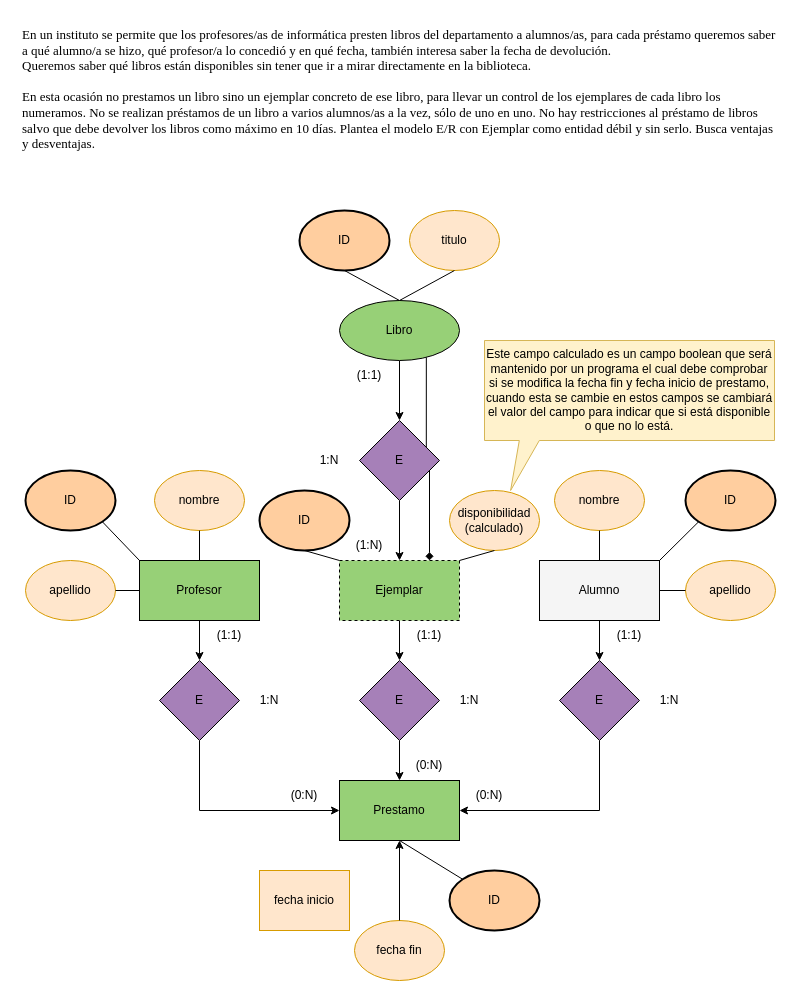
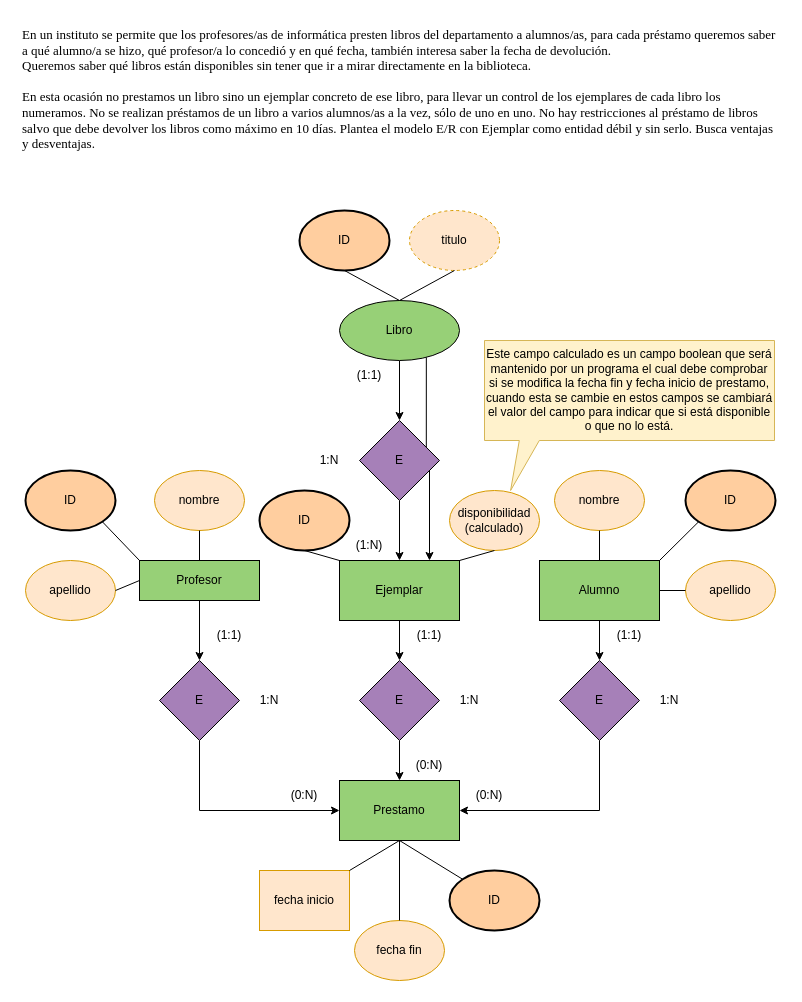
- <mxCell id="49" value="titulo" style="ellipse;whiteSpace=wrap;html=1;fillColor=#ffe6cc;strokeColor=#d79b00;" vertex="1" parent="1"><mxGeometry x="409" y="210" width="90" height="60" as="geometry" /></mxCell>
+ <mxCell id="49" value="titulo" style="ellipse;whiteSpace=wrap;html=1;fillColor=#ffe6cc;strokeColor=#d79b00;dashed=1;" vertex="1" parent="1"><mxGeometry x="409" y="210" width="90" height="60" as="geometry" /></mxCell>
- <mxCell id="46" style="edgeStyle=orthogonalEdgeStyle;rounded=0;orthogonalLoop=1;jettySize=auto;html=1;exitX=0.75;exitY=1;exitDx=0;exitDy=0;entryX=0.75;entryY=0;entryDx=0;entryDy=0;endArrow=diamond;" edge="1" parent="1" source="47" target="7"><mxGeometry relative="1" as="geometry" /></mxCell>
+ <mxCell id="46" style="edgeStyle=orthogonalEdgeStyle;rounded=0;orthogonalLoop=1;jettySize=auto;html=1;exitX=0.75;exitY=1;exitDx=0;exitDy=0;entryX=0.75;entryY=0;entryDx=0;entryDy=0;" edge="1" parent="1" source="47" target="7"><mxGeometry relative="1" as="geometry" /></mxCell>
- <mxCell id="3" value="Profesor" style="rounded=0;whiteSpace=wrap;html=1;fillColor=#97D077;" vertex="1" parent="1"><mxGeometry x="139" y="560" width="120" height="60" as="geometry" /></mxCell>
+ <mxCell id="3" value="Profesor" style="rounded=0;whiteSpace=wrap;html=1;fillColor=#97D077;" vertex="1" parent="1"><mxGeometry x="139" y="560" width="120" height="40" as="geometry" /></mxCell>
- <mxCell id="7" value="Ejemplar" style="rounded=0;whiteSpace=wrap;html=1;fillColor=#97D077;dashed=1;" vertex="1" parent="1"><mxGeometry x="339" y="560" width="120" height="60" as="geometry" /></mxCell>
+ <mxCell id="7" value="Ejemplar" style="rounded=0;whiteSpace=wrap;html=1;fillColor=#97D077;" vertex="1" parent="1"><mxGeometry x="339" y="560" width="120" height="60" as="geometry" /></mxCell>
- <mxCell id="5" value="Alumno" style="rounded=0;whiteSpace=wrap;html=1;fillColor=#f5f5f5;" vertex="1" parent="1"><mxGeometry x="539" y="560" width="120" height="60" as="geometry" /></mxCell>
+ <mxCell id="5" value="Alumno" style="rounded=0;whiteSpace=wrap;html=1;fillColor=#97D077;" vertex="1" parent="1"><mxGeometry x="539" y="560" width="120" height="60" as="geometry" /></mxCell>
- <mxCell id="41" value="" style="endArrow=classic;html=1;rounded=0;exitX=0.5;exitY=0;exitDx=0;exitDy=0;entryX=0.5;entryY=1;entryDx=0;entryDy=0;" edge="1" parent="1" source="30" target="8"><mxGeometry width="50" height="50" relative="1" as="geometry"><mxPoint x="255" y="710" as="sourcePoint" /><mxPoint x="395" y="840" as="targetPoint" /></mxGeometry></mxCell>
+ <mxCell id="41" value="" style="endArrow=none;html=1;rounded=0;exitX=0.5;exitY=0;exitDx=0;exitDy=0;entryX=0.5;entryY=1;entryDx=0;entryDy=0;" edge="1" parent="1" source="30" target="8"><mxGeometry width="50" height="50" relative="1" as="geometry"><mxPoint x="255" y="710" as="sourcePoint" /><mxPoint x="395" y="840" as="targetPoint" /></mxGeometry></mxCell>
+ <mxCell id="40" value="" style="endArrow=none;html=1;rounded=0;entryX=0.5;entryY=1;entryDx=0;entryDy=0;exitX=1;exitY=0;exitDx=0;exitDy=0;" edge="1" parent="1" source="17" target="8"><mxGeometry width="50" height="50" relative="1" as="geometry"><mxPoint x="255" y="710" as="sourcePoint" /><mxPoint x="305" y="660" as="targetPoint" /></mxGeometry></mxCell>
